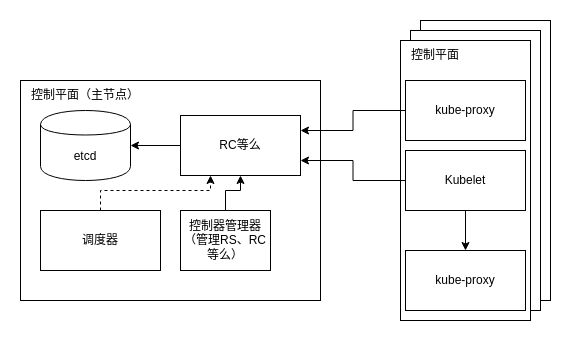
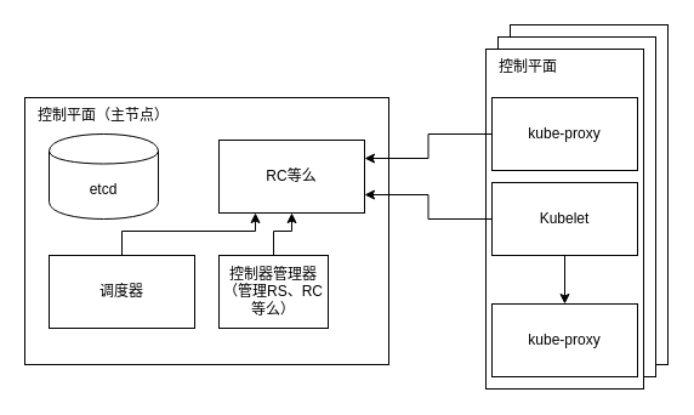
- <mxCell id="6" style="edgeStyle=orthogonalEdgeStyle;rounded=0;orthogonalLoop=1;jettySize=auto;html=1;" edge="1" parent="1" source="7" target="5"><mxGeometry relative="1" as="geometry" /></mxCell>
- <mxCell id="10" style="edgeStyle=orthogonalEdgeStyle;rounded=0;orthogonalLoop=1;jettySize=auto;html=1;entryX=0.25;entryY=1;entryDx=0;entryDy=0;dashed=1;" edge="1" parent="1" source="11" target="7"><mxGeometry relative="1" as="geometry"><Array as="points"><mxPoint x="100" y="190" /><mxPoint x="210" y="190" /></Array></mxGeometry></mxCell>
+ <mxCell id="10" style="edgeStyle=orthogonalEdgeStyle;rounded=0;orthogonalLoop=1;jettySize=auto;html=1;entryX=0.25;entryY=1;entryDx=0;entryDy=0;" edge="1" parent="1" source="11" target="7"><mxGeometry relative="1" as="geometry"><Array as="points"><mxPoint x="100" y="190" /><mxPoint x="210" y="190" /></Array></mxGeometry></mxCell>
